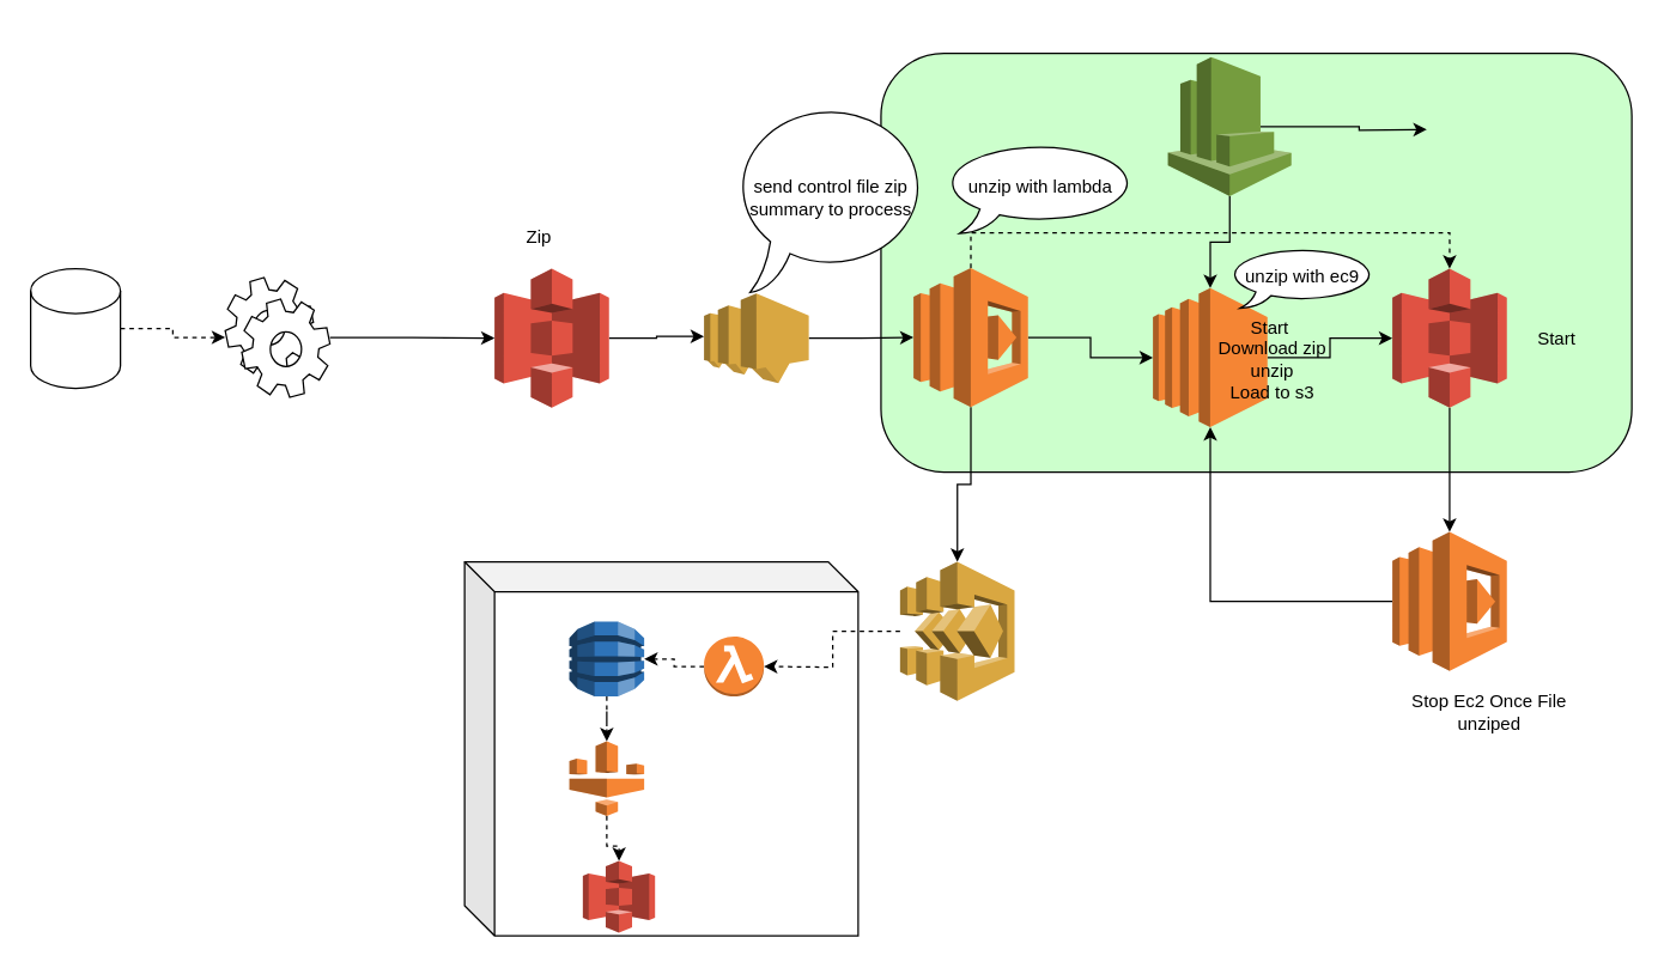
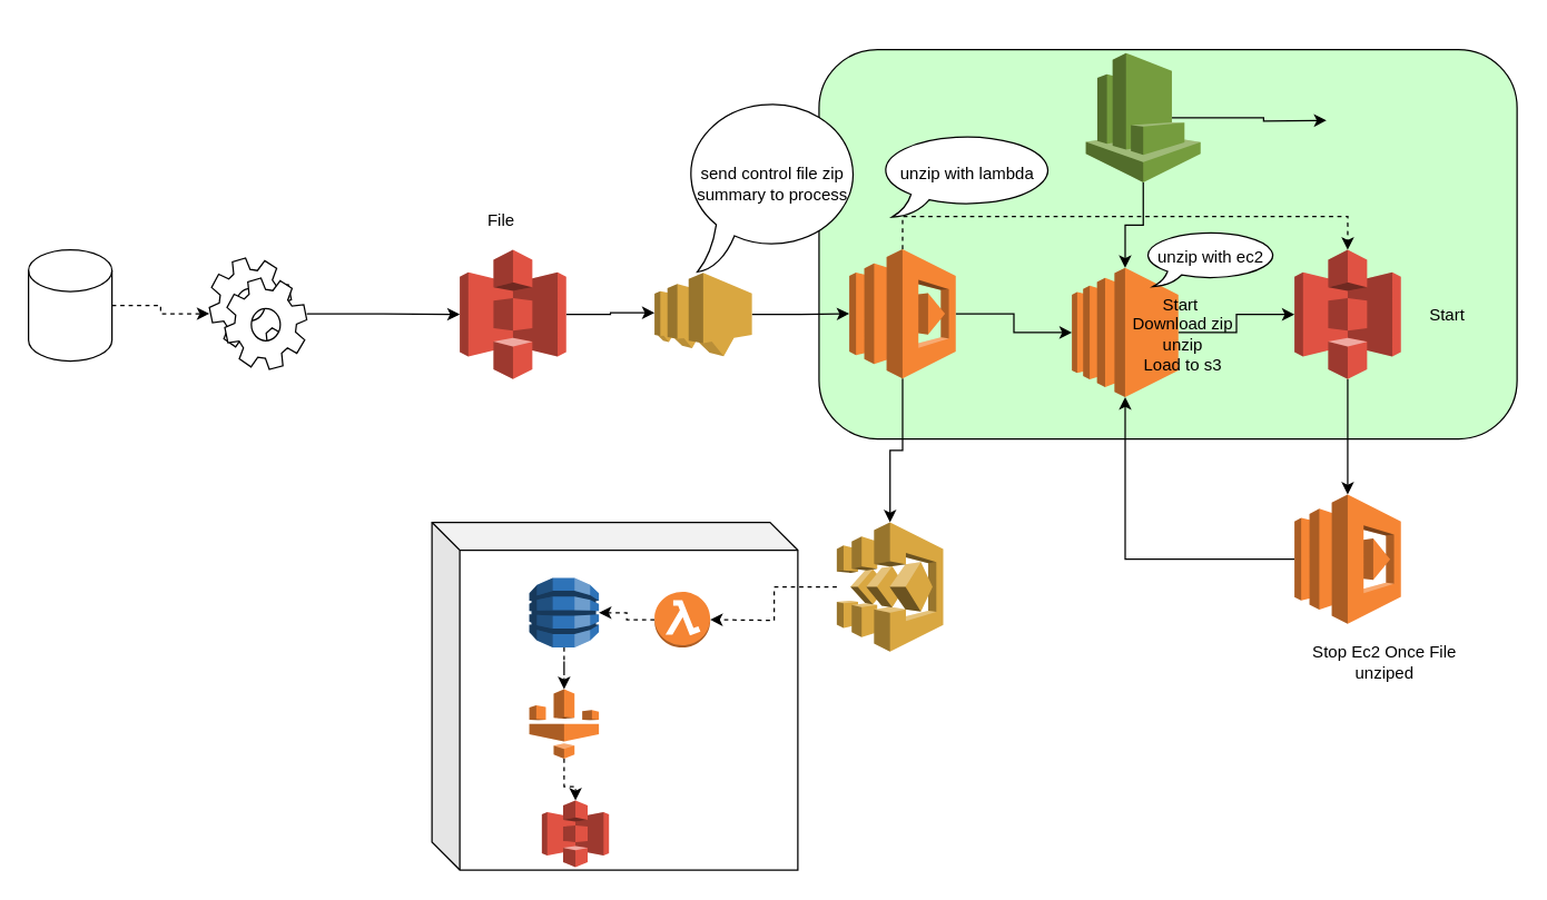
- <mxCell id="39" value="Zip" style="text;html=1;strokeColor=none;fillColor=none;align=center;verticalAlign=middle;whiteSpace=wrap;rounded=0;" parent="1" vertex="1"><mxGeometry x="340" y="148" width="40" height="20" as="geometry" /></mxCell>
+ <mxCell id="39" value="File" style="text;html=1;strokeColor=none;fillColor=none;align=center;verticalAlign=middle;whiteSpace=wrap;rounded=0;" parent="1" vertex="1"><mxGeometry x="340" y="148" width="40" height="20" as="geometry" /></mxCell>
- <mxCell id="43" value="unzip with ec9" style="whiteSpace=wrap;html=1;shape=mxgraph.basic.oval_callout" vertex="1" parent="1"><mxGeometry x="820" y="165" width="100" height="40.5" as="geometry" /></mxCell>
+ <mxCell id="43" value="unzip with ec2" style="whiteSpace=wrap;html=1;shape=mxgraph.basic.oval_callout" vertex="1" parent="1"><mxGeometry x="820" y="165" width="100" height="40.5" as="geometry" /></mxCell>
